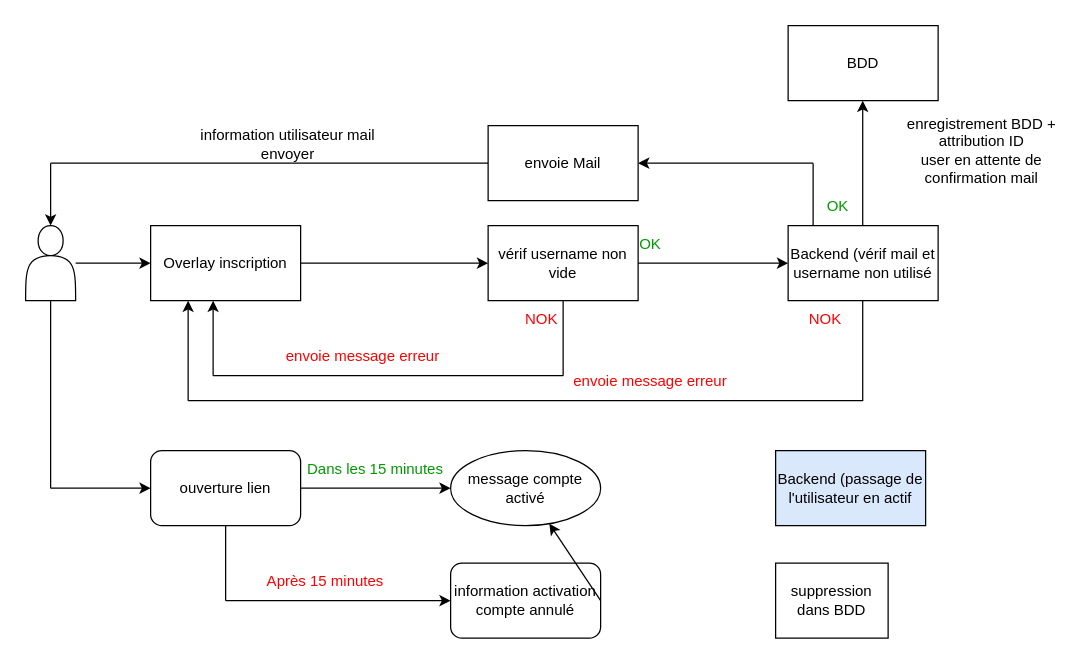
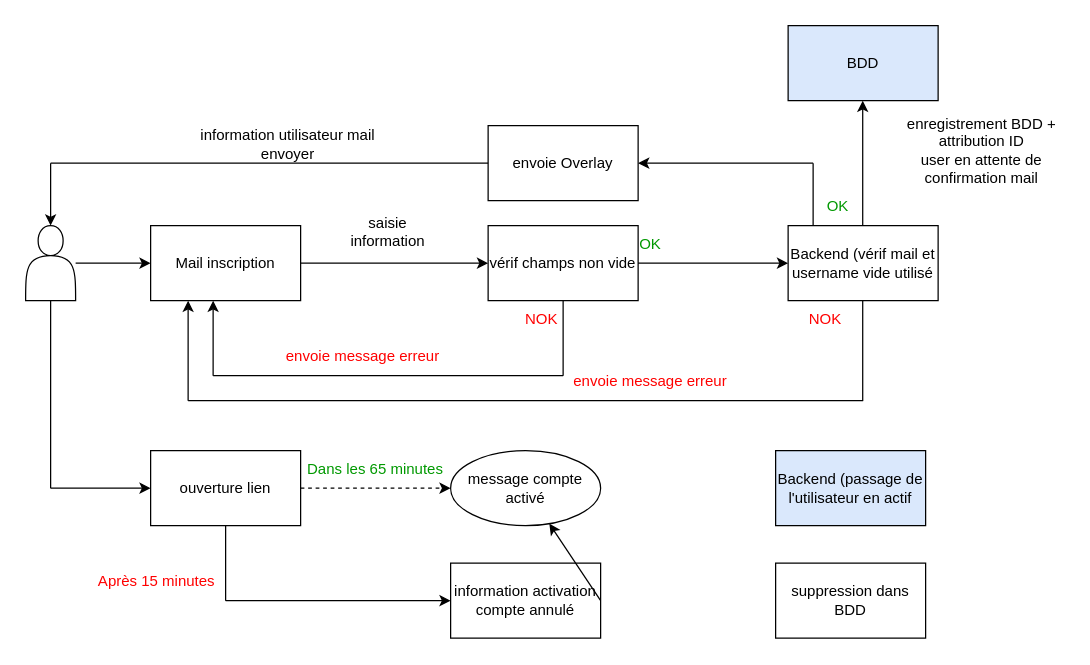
- <mxCell id="18" value="BDD" style="rounded=0;whiteSpace=wrap;html=1;" vertex="1" parent="1"><mxGeometry x="630" y="20" width="120" height="60" as="geometry" /></mxCell>
+ <mxCell id="18" value="BDD" style="rounded=0;whiteSpace=wrap;html=1;fillColor=#dae8fc;" vertex="1" parent="1"><mxGeometry x="630" y="20" width="120" height="60" as="geometry" /></mxCell>
- <mxCell id="24" value="envoie Mail" style="rounded=0;whiteSpace=wrap;html=1;" vertex="1" parent="1"><mxGeometry x="390" y="100" width="120" height="60" as="geometry" /></mxCell>
+ <mxCell id="24" value="envoie Overlay" style="rounded=0;whiteSpace=wrap;html=1;" vertex="1" parent="1"><mxGeometry x="390" y="100" width="120" height="60" as="geometry" /></mxCell>
+ <mxCell id="5" value="saisie information" style="text;html=1;align=center;verticalAlign=middle;whiteSpace=wrap;rounded=0;" vertex="1" parent="1"><mxGeometry x="280" y="170" width="60" height="30" as="geometry" /></mxCell>
- <mxCell id="3" value="Overlay inscription" style="rounded=0;whiteSpace=wrap;html=1;" vertex="1" parent="1"><mxGeometry x="120" y="180" width="120" height="60" as="geometry" /></mxCell>
+ <mxCell id="3" value="Mail inscription" style="rounded=0;whiteSpace=wrap;html=1;" vertex="1" parent="1"><mxGeometry x="120" y="180" width="120" height="60" as="geometry" /></mxCell>
- <mxCell id="6" value="vérif username non vide" style="rounded=0;whiteSpace=wrap;html=1;" vertex="1" parent="1"><mxGeometry x="390" y="180" width="120" height="60" as="geometry" /></mxCell>
+ <mxCell id="6" value="vérif champs non vide" style="rounded=0;whiteSpace=wrap;html=1;" vertex="1" parent="1"><mxGeometry x="390" y="180" width="120" height="60" as="geometry" /></mxCell>
- <mxCell id="13" value="Backend (vérif mail et username non utilisé" style="rounded=0;whiteSpace=wrap;html=1;" vertex="1" parent="1"><mxGeometry x="630" y="180" width="120" height="60" as="geometry" /></mxCell>
+ <mxCell id="13" value="Backend (vérif mail et username vide utilisé" style="rounded=0;whiteSpace=wrap;html=1;" vertex="1" parent="1"><mxGeometry x="630" y="180" width="120" height="60" as="geometry" /></mxCell>
- <mxCell id="37" value="Dans les 15 minutes" style="text;html=1;align=center;verticalAlign=middle;whiteSpace=wrap;rounded=0;fontColor=#009900;" vertex="1" parent="1"><mxGeometry x="240" y="360" width="120" height="30" as="geometry" /></mxCell>
+ <mxCell id="37" value="Dans les 65 minutes" style="text;html=1;align=center;verticalAlign=middle;whiteSpace=wrap;rounded=0;fontColor=#009900;" vertex="1" parent="1"><mxGeometry x="240" y="360" width="120" height="30" as="geometry" /></mxCell>
- <mxCell id="30" value="ouverture lien" style="whiteSpace=wrap;html=1;rounded=1;" vertex="1" parent="1"><mxGeometry x="120" y="360" width="120" height="60" as="geometry" /></mxCell>
+ <mxCell id="30" value="ouverture lien" style="rounded=0;whiteSpace=wrap;html=1;" vertex="1" parent="1"><mxGeometry x="120" y="360" width="120" height="60" as="geometry" /></mxCell>
- <mxCell id="35" value="" style="endArrow=classic;html=1;rounded=0;exitX=1;exitY=0.5;exitDx=0;exitDy=0;" edge="1" parent="1" source="30" target="38"><mxGeometry width="50" height="50" relative="1" as="geometry"><mxPoint x="500" y="330" as="sourcePoint" /><mxPoint x="390" y="390" as="targetPoint" /></mxGeometry></mxCell>
+ <mxCell id="35" value="" style="endArrow=classic;html=1;rounded=0;exitX=1;exitY=0.5;exitDx=0;exitDy=0;dashed=1;" edge="1" parent="1" source="30" target="38"><mxGeometry width="50" height="50" relative="1" as="geometry"><mxPoint x="500" y="330" as="sourcePoint" /><mxPoint x="390" y="390" as="targetPoint" /></mxGeometry></mxCell>
- <mxCell id="42" value="Après 15 minutes" style="text;html=1;align=center;verticalAlign=middle;whiteSpace=wrap;rounded=0;fontColor=#FF0000;" vertex="1" parent="1"><mxGeometry x="200" y="450" width="120" height="30" as="geometry" /></mxCell>
+ <mxCell id="42" value="Après 15 minutes" style="text;html=1;align=center;verticalAlign=middle;whiteSpace=wrap;rounded=0;fontColor=#FF0000;" vertex="1" parent="1"><mxGeometry x="65" y="450" width="120" height="30" as="geometry" /></mxCell>
- <mxCell id="40" value="information activation compte annulé" style="whiteSpace=wrap;html=1;rounded=1;" vertex="1" parent="1"><mxGeometry x="360" y="450" width="120" height="60" as="geometry" /></mxCell>
+ <mxCell id="40" value="information activation compte annulé" style="rounded=0;whiteSpace=wrap;html=1;" vertex="1" parent="1"><mxGeometry x="360" y="450" width="120" height="60" as="geometry" /></mxCell>
- <mxCell id="36" value="suppression dans BDD" style="rounded=0;whiteSpace=wrap;html=1;" vertex="1" parent="1"><mxGeometry x="620" y="450" width="90" height="60" as="geometry" /></mxCell>
+ <mxCell id="36" value="suppression dans BDD" style="rounded=0;whiteSpace=wrap;html=1;" vertex="1" parent="1"><mxGeometry x="620" y="450" width="120" height="60" as="geometry" /></mxCell>
